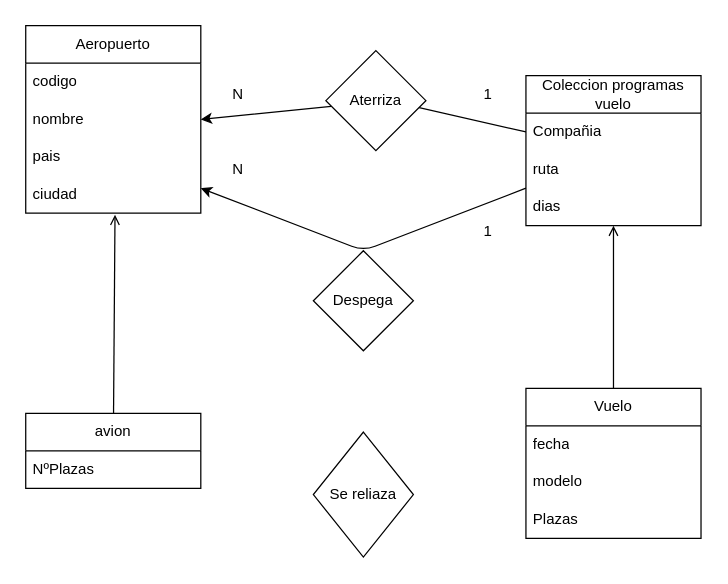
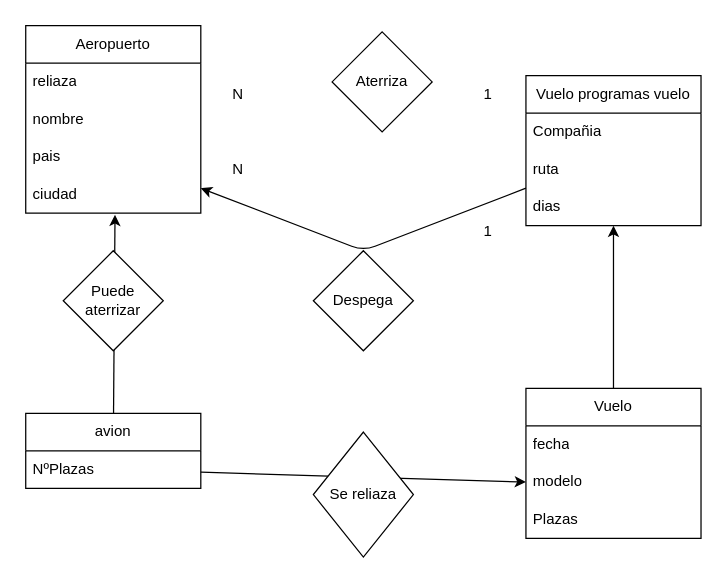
- <mxCell id="3" value="codigo" style="text;strokeColor=none;fillColor=none;align=left;verticalAlign=middle;spacingLeft=4;spacingRight=4;overflow=hidden;points=[[0,0.5],[1,0.5]];portConstraint=eastwest;rotatable=0;whiteSpace=wrap;html=1;" parent="2" vertex="1"><mxGeometry y="30" width="140" height="30" as="geometry" /></mxCell>
+ <mxCell id="3" value="reliaza" style="text;strokeColor=none;fillColor=none;align=left;verticalAlign=middle;spacingLeft=4;spacingRight=4;overflow=hidden;points=[[0,0.5],[1,0.5]];portConstraint=eastwest;rotatable=0;whiteSpace=wrap;html=1;" parent="2" vertex="1"><mxGeometry y="30" width="140" height="30" as="geometry" /></mxCell>
- <mxCell id="10" value="Coleccion programas vuelo" style="swimlane;fontStyle=0;childLayout=stackLayout;horizontal=1;startSize=30;horizontalStack=0;resizeParent=1;resizeParentMax=0;resizeLast=0;collapsible=1;marginBottom=0;whiteSpace=wrap;html=1;" vertex="1" parent="1"><mxGeometry x="420" y="60" width="140" height="120" as="geometry" /></mxCell>
+ <mxCell id="10" value="Vuelo programas vuelo" style="swimlane;fontStyle=0;childLayout=stackLayout;horizontal=1;startSize=30;horizontalStack=0;resizeParent=1;resizeParentMax=0;resizeLast=0;collapsible=1;marginBottom=0;whiteSpace=wrap;html=1;" vertex="1" parent="1"><mxGeometry x="420" y="60" width="140" height="120" as="geometry" /></mxCell>
- <mxCell id="16" value="Aterriza" style="rhombus;whiteSpace=wrap;html=1;" vertex="1" parent="1"><mxGeometry x="260" y="40" width="80" height="80" as="geometry" /></mxCell>
+ <mxCell id="16" value="Aterriza" style="rhombus;whiteSpace=wrap;html=1;" vertex="1" parent="1"><mxGeometry x="265" y="25" width="80" height="80" as="geometry" /></mxCell>
- <mxCell id="7" style="edgeStyle=none;html=1;entryX=1;entryY=0.5;entryDx=0;entryDy=0;exitX=0;exitY=0.5;exitDx=0;exitDy=0;" edge="1" parent="1" source="11" target="4"><mxGeometry relative="1" as="geometry"><mxPoint x="260" y="95" as="targetPoint" /><Array as="points"><mxPoint x="310" y="80" /></Array></mxGeometry></mxCell>
- <mxCell id="28" style="edgeStyle=none;html=1;entryX=0.51;entryY=1.042;entryDx=0;entryDy=0;entryPerimeter=0;endArrow=open;" edge="1" parent="1" source="8" target="6"><mxGeometry relative="1" as="geometry" /></mxCell>
+ <mxCell id="28" style="edgeStyle=none;html=1;entryX=0.51;entryY=1.042;entryDx=0;entryDy=0;entryPerimeter=0;" edge="1" parent="1" source="8" target="6"><mxGeometry relative="1" as="geometry" /></mxCell>
- <mxCell id="21" style="edgeStyle=none;html=1;endArrow=open;" edge="1" parent="1" source="22" target="13"><mxGeometry relative="1" as="geometry" /></mxCell>
+ <mxCell id="21" style="edgeStyle=none;html=1;" edge="1" parent="1" source="22" target="13"><mxGeometry relative="1" as="geometry" /></mxCell>
+ <mxCell id="29" value="Puede aterrizar" style="rhombus;whiteSpace=wrap;html=1;" vertex="1" parent="1"><mxGeometry x="50" y="200" width="80" height="80" as="geometry" /></mxCell>
+ <mxCell id="26" style="edgeStyle=none;html=1;entryX=0;entryY=0.5;entryDx=0;entryDy=0;" edge="1" parent="1" source="9" target="24"><mxGeometry relative="1" as="geometry" /></mxCell>
